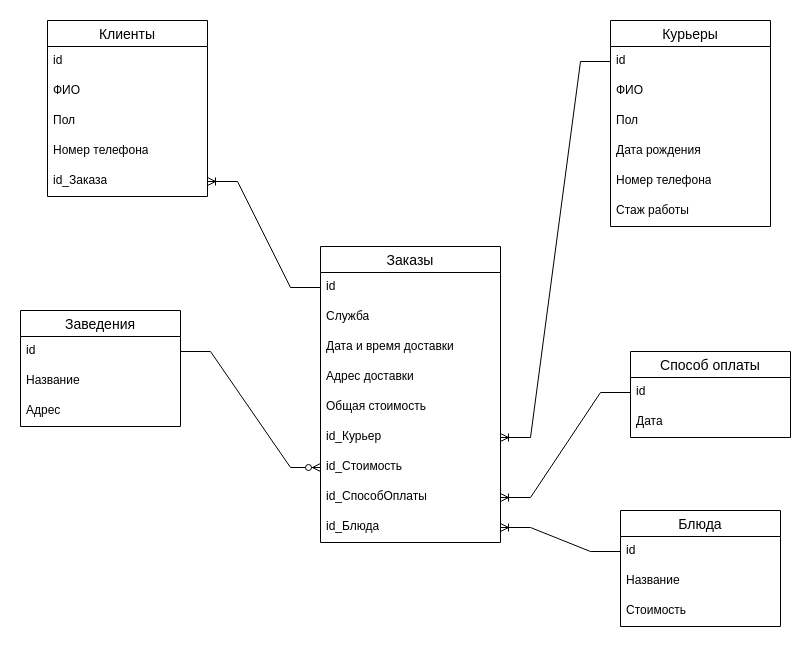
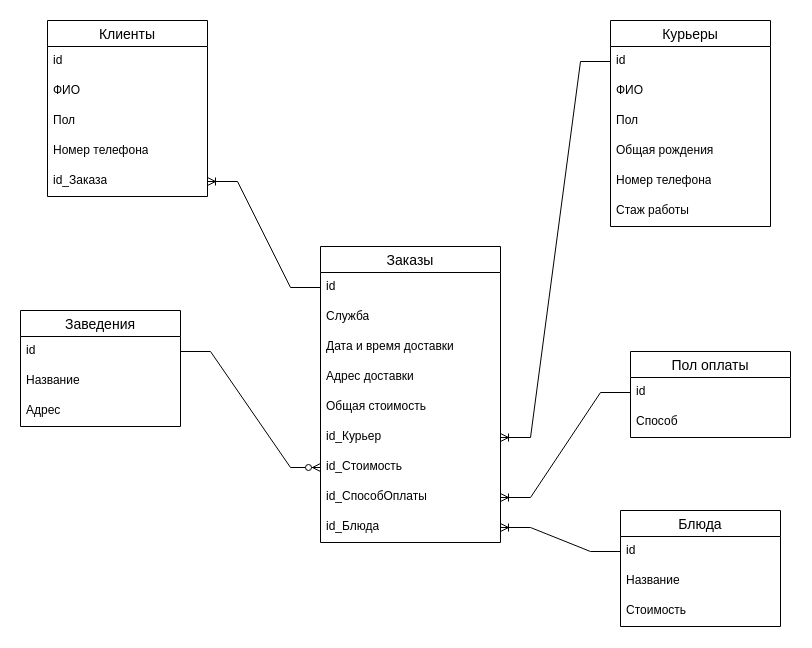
- <mxCell id="6" value="Дата рождения" style="text;strokeColor=none;fillColor=none;spacingLeft=4;spacingRight=4;overflow=hidden;rotatable=0;points=[[0,0.5],[1,0.5]];portConstraint=eastwest;fontSize=12;whiteSpace=wrap;html=1;" parent="2" vertex="1"><mxGeometry y="116" width="160" height="30" as="geometry" /></mxCell>
+ <mxCell id="6" value="Oбщая рождения" style="text;strokeColor=none;fillColor=none;spacingLeft=4;spacingRight=4;overflow=hidden;rotatable=0;points=[[0,0.5],[1,0.5]];portConstraint=eastwest;fontSize=12;whiteSpace=wrap;html=1;" parent="2" vertex="1"><mxGeometry y="116" width="160" height="30" as="geometry" /></mxCell>
- <mxCell id="37" value="Способ оплаты" style="swimlane;fontStyle=0;childLayout=stackLayout;horizontal=1;startSize=26;horizontalStack=0;resizeParent=1;resizeParentMax=0;resizeLast=0;collapsible=1;marginBottom=0;align=center;fontSize=14;" vertex="1" parent="1"><mxGeometry x="630" y="351" width="160" height="86" as="geometry" /></mxCell>
+ <mxCell id="37" value="Пол оплаты" style="swimlane;fontStyle=0;childLayout=stackLayout;horizontal=1;startSize=26;horizontalStack=0;resizeParent=1;resizeParentMax=0;resizeLast=0;collapsible=1;marginBottom=0;align=center;fontSize=14;" vertex="1" parent="1"><mxGeometry x="630" y="351" width="160" height="86" as="geometry" /></mxCell>
- <mxCell id="39" value="Дата" style="text;strokeColor=none;fillColor=none;spacingLeft=4;spacingRight=4;overflow=hidden;rotatable=0;points=[[0,0.5],[1,0.5]];portConstraint=eastwest;fontSize=12;whiteSpace=wrap;html=1;" vertex="1" parent="37"><mxGeometry y="56" width="160" height="30" as="geometry" /></mxCell>
+ <mxCell id="39" value="Способ" style="text;strokeColor=none;fillColor=none;spacingLeft=4;spacingRight=4;overflow=hidden;rotatable=0;points=[[0,0.5],[1,0.5]];portConstraint=eastwest;fontSize=12;whiteSpace=wrap;html=1;" vertex="1" parent="37"><mxGeometry y="56" width="160" height="30" as="geometry" /></mxCell>
